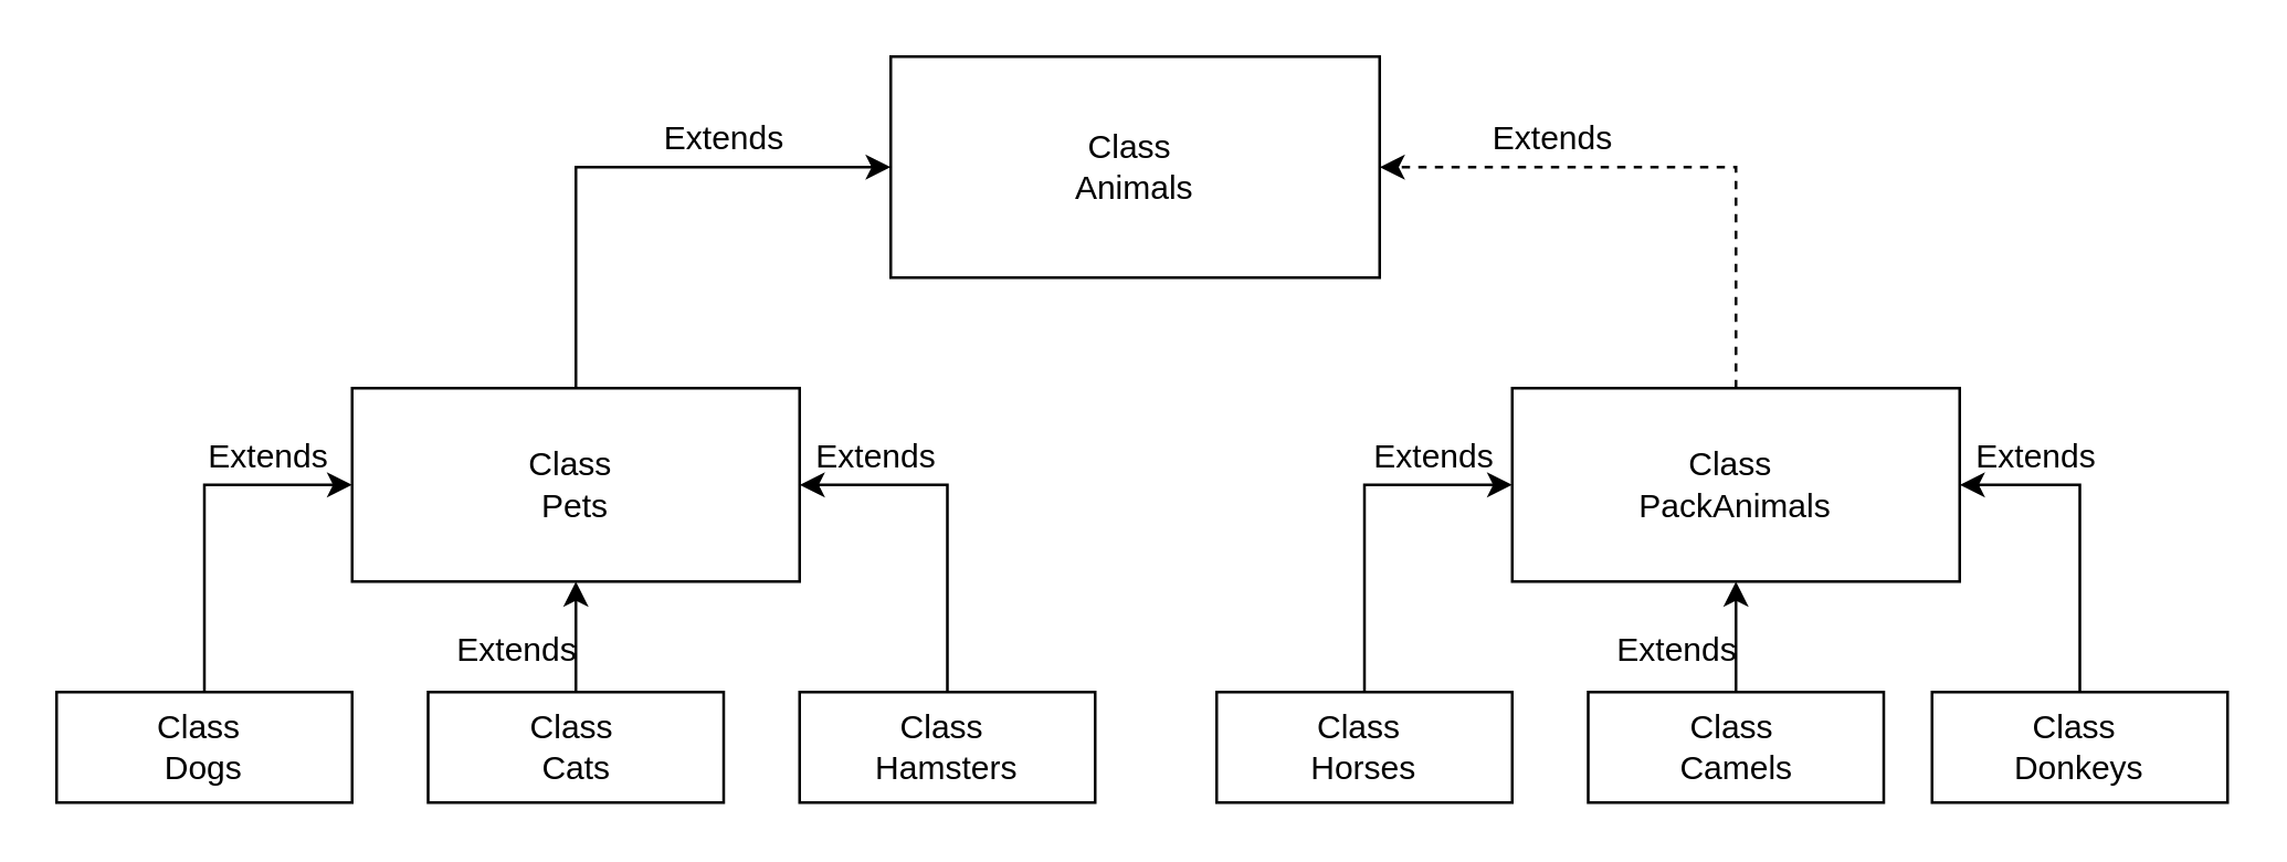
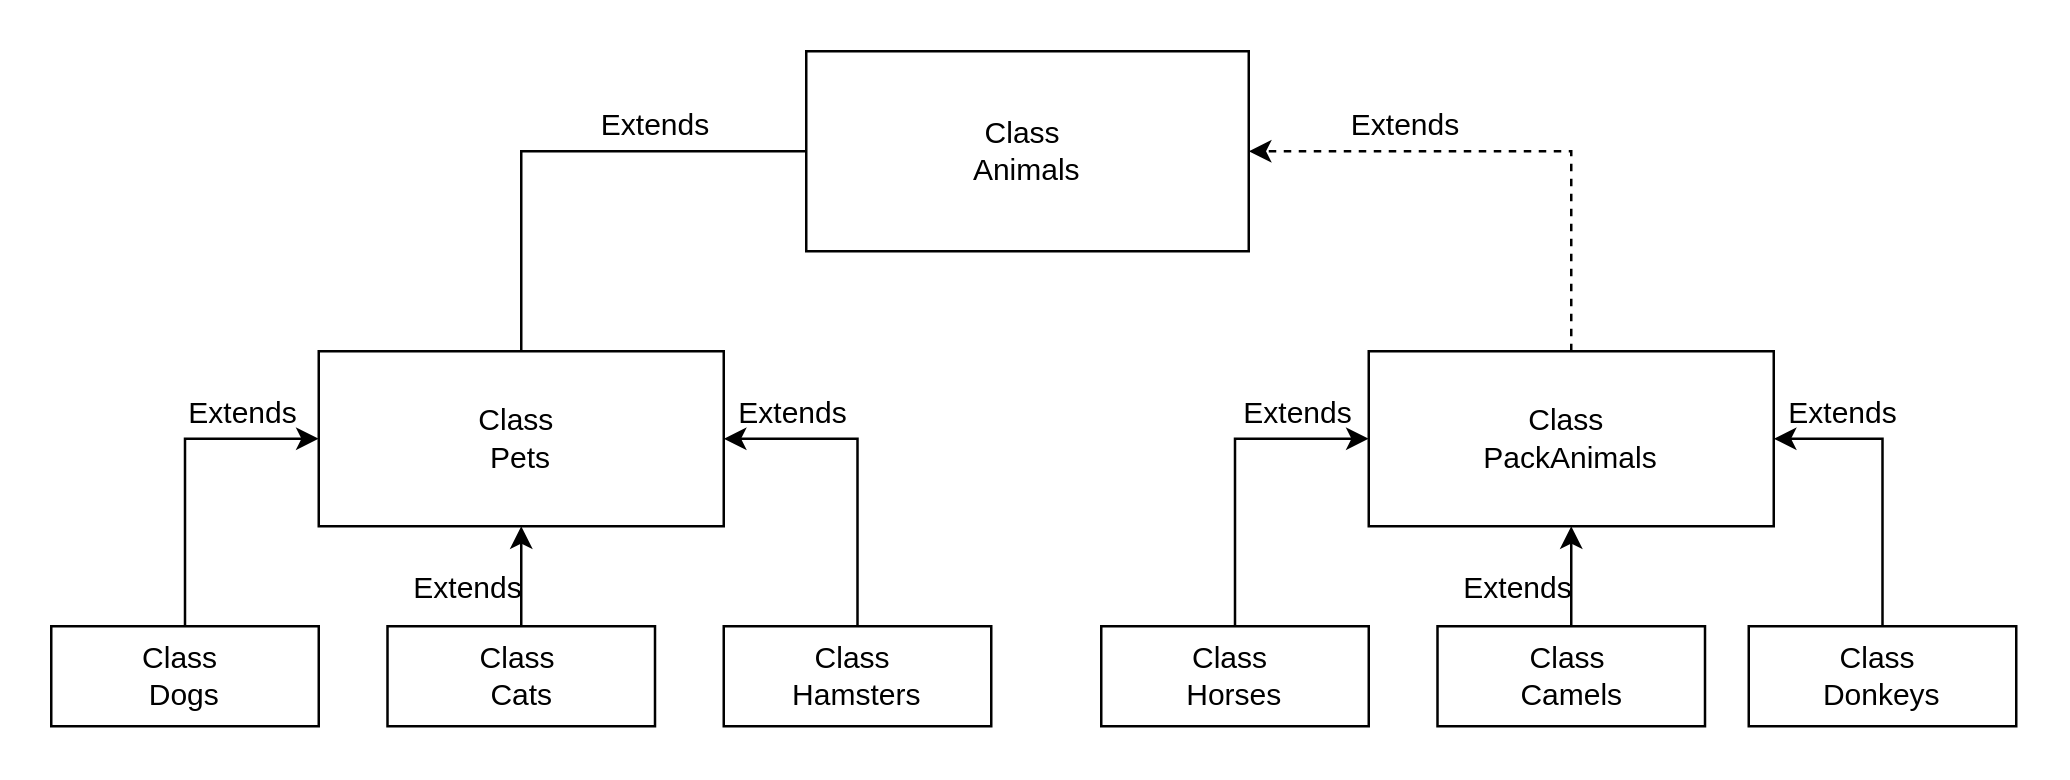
- <mxCell id="3" value="" style="edgeStyle=orthogonalEdgeStyle;rounded=0;orthogonalLoop=1;jettySize=auto;html=1;entryX=0;entryY=0.5;entryDx=0;entryDy=0;exitX=0.5;exitY=0;exitDx=0;exitDy=0;" edge="1" parent="1" source="4" target="2"><mxGeometry relative="1" as="geometry"><mxPoint x="208" y="55" as="targetPoint" /></mxGeometry></mxCell>
+ <mxCell id="3" value="" style="edgeStyle=orthogonalEdgeStyle;rounded=0;orthogonalLoop=1;jettySize=auto;html=1;entryX=0;entryY=0.5;entryDx=0;entryDy=0;exitX=0.5;exitY=0;exitDx=0;exitDy=0;endArrow=none;" edge="1" parent="1" source="4" target="2"><mxGeometry relative="1" as="geometry"><mxPoint x="208" y="55" as="targetPoint" /></mxGeometry></mxCell>
